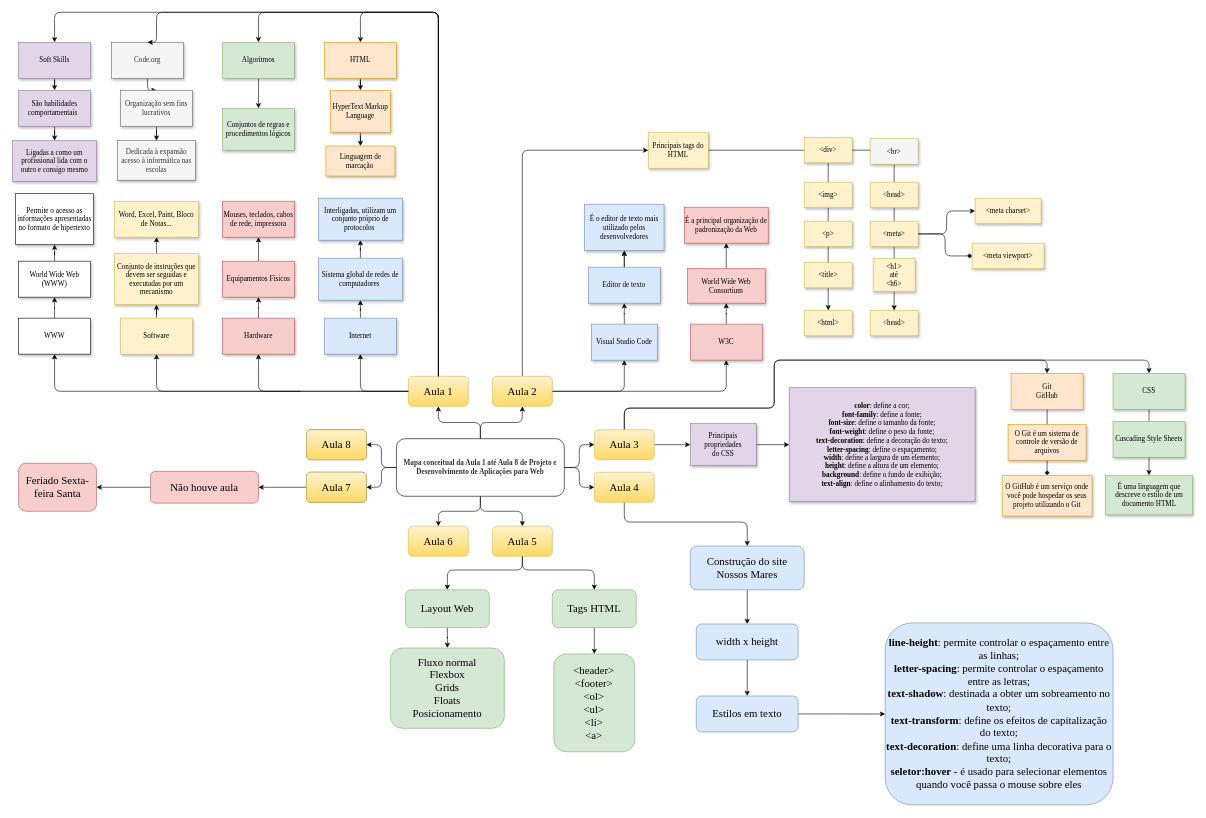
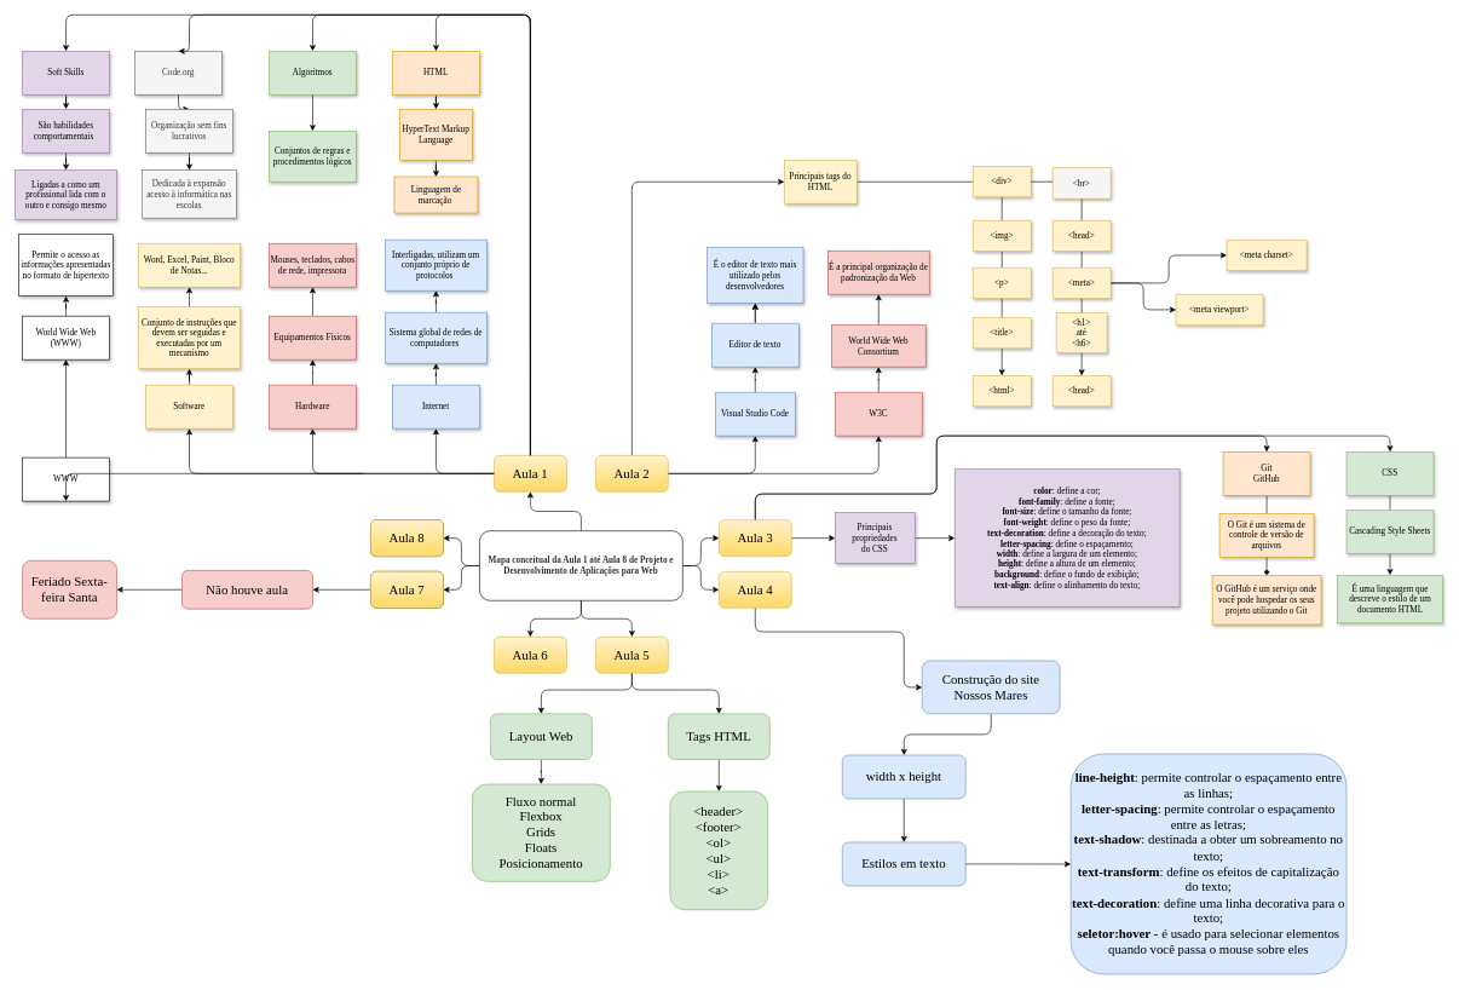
- <mxCell id="95" value="&amp;lt;meta charset&amp;gt;" style="whiteSpace=wrap;html=1;fontFamily=Verdana;rounded=0;fillColor=#fff2cc;strokeColor=#d6b656;glass=0;sketch=0;shadow=1;" vertex="1" parent="1"><mxGeometry x="1624.97" y="330" width="110.03" height="42.5" as="geometry" /></mxCell>
+ <mxCell id="95" value="&amp;lt;meta charset&amp;gt;" style="whiteSpace=wrap;html=1;fontFamily=Verdana;rounded=0;fillColor=#fff2cc;strokeColor=#d6b656;glass=0;sketch=0;shadow=1;" vertex="1" parent="1"><mxGeometry x="1689.97" y="330" width="110.03" height="42.5" as="geometry" /></mxCell>
- <mxCell id="97" value="" style="edgeStyle=orthogonalEdgeStyle;rounded=1;orthogonalLoop=1;jettySize=auto;html=1;fontFamily=Verdana;fontSize=12;entryX=0;entryY=0.5;entryDx=0;entryDy=0;exitX=1;exitY=0.5;exitDx=0;exitDy=0;endArrow=diamond;" edge="1" parent="1" source="93" target="96"><mxGeometry relative="1" as="geometry"><mxPoint x="1539.97" y="399.565" as="sourcePoint" /><mxPoint x="1619.97" y="365.739" as="targetPoint" /></mxGeometry></mxCell>
+ <mxCell id="97" value="" style="edgeStyle=orthogonalEdgeStyle;rounded=1;orthogonalLoop=1;jettySize=auto;html=1;fontFamily=Verdana;fontSize=12;entryX=0;entryY=0.5;entryDx=0;entryDy=0;exitX=1;exitY=0.5;exitDx=0;exitDy=0;" edge="1" parent="1" source="93" target="96"><mxGeometry relative="1" as="geometry"><mxPoint x="1539.97" y="399.565" as="sourcePoint" /><mxPoint x="1619.97" y="365.739" as="targetPoint" /></mxGeometry></mxCell>
- <mxCell id="40" value="WWW" style="whiteSpace=wrap;html=1;fontFamily=Verdana;rounded=0;glass=0;sketch=0;shadow=1;" parent="1" vertex="1"><mxGeometry x="30" y="530" width="120" height="60" as="geometry" /></mxCell>
+ <mxCell id="40" value="WWW" style="whiteSpace=wrap;html=1;fontFamily=Verdana;rounded=0;glass=0;sketch=0;shadow=1;" parent="1" vertex="1"><mxGeometry x="30" y="630" width="120" height="60" as="geometry" /></mxCell>
- <mxCell id="3" value="" style="edgeStyle=orthogonalEdgeStyle;rounded=1;orthogonalLoop=1;jettySize=auto;html=1;fontFamily=Verdana;fontSize=12;" parent="1" source="7" target="12" edge="1"><mxGeometry relative="1" as="geometry" /></mxCell>
- <mxCell id="120" value="&lt;font style=&quot;font-size: 18px&quot;&gt;Construção do site Nossos Mares&lt;br&gt;&lt;/font&gt;" style="rounded=1;whiteSpace=wrap;html=1;fontFamily=Verdana;fillColor=#dae8fc;strokeColor=#6c8ebf;" vertex="1" parent="1"><mxGeometry x="1150.02" y="910" width="189.98" height="73" as="geometry" /></mxCell>
+ <mxCell id="120" value="&lt;font style=&quot;font-size: 18px&quot;&gt;Construção do site Nossos Mares&lt;br&gt;&lt;/font&gt;" style="rounded=1;whiteSpace=wrap;html=1;fontFamily=Verdana;fillColor=#dae8fc;strokeColor=#6c8ebf;" vertex="1" parent="1"><mxGeometry x="1270.02" y="910" width="189.98" height="73" as="geometry" /></mxCell>
